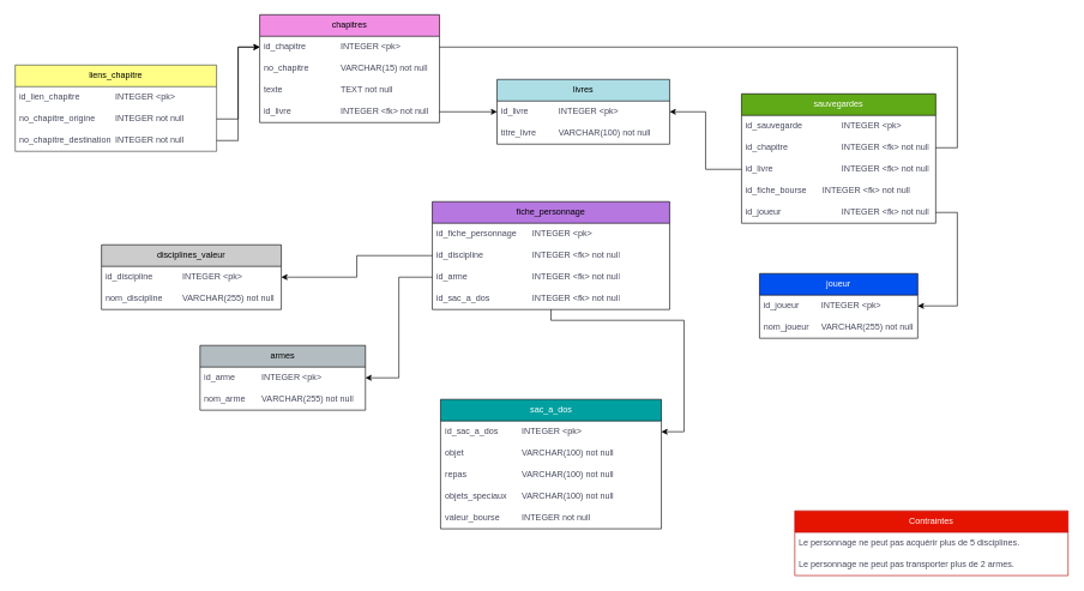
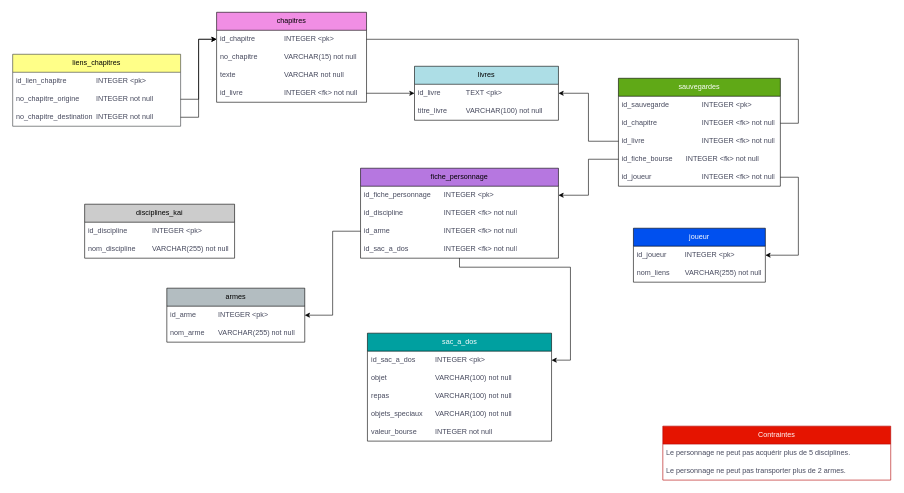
- <mxCell id="10" value="liens_chapitre" style="swimlane;fontStyle=0;childLayout=stackLayout;horizontal=1;startSize=30;horizontalStack=0;resizeParent=1;resizeParentMax=0;resizeLast=0;collapsible=1;marginBottom=0;whiteSpace=wrap;html=1;labelBackgroundColor=none;fillColor=#ffff88;strokeColor=#36393d;" parent="1" vertex="1"><mxGeometry x="20" y="90" width="280" height="120" as="geometry" /></mxCell>
+ <mxCell id="10" value="liens_chapitres" style="swimlane;fontStyle=0;childLayout=stackLayout;horizontal=1;startSize=30;horizontalStack=0;resizeParent=1;resizeParentMax=0;resizeLast=0;collapsible=1;marginBottom=0;whiteSpace=wrap;html=1;labelBackgroundColor=none;fillColor=#ffff88;strokeColor=#36393d;" parent="1" vertex="1"><mxGeometry x="20" y="90" width="280" height="120" as="geometry" /></mxCell>
- <mxCell id="5" value="texte&lt;span style=&quot;white-space: pre;&quot;&gt;&#09;&lt;/span&gt;&lt;span style=&quot;white-space: pre;&quot;&gt;&#09;&lt;/span&gt;&lt;span style=&quot;white-space: pre;&quot;&gt;&#09;&lt;/span&gt;TEXT not null" style="text;strokeColor=none;fillColor=none;align=left;verticalAlign=middle;spacingLeft=4;spacingRight=4;overflow=hidden;points=[[0,0.5],[1,0.5]];portConstraint=eastwest;rotatable=0;whiteSpace=wrap;html=1;labelBackgroundColor=none;fontColor=#46495D;" parent="2" vertex="1"><mxGeometry y="90" width="250" height="30" as="geometry" /></mxCell>
+ <mxCell id="5" value="texte&lt;span style=&quot;white-space: pre;&quot;&gt;&#09;&lt;/span&gt;&lt;span style=&quot;white-space: pre;&quot;&gt;&#09;&lt;/span&gt;&lt;span style=&quot;white-space: pre;&quot;&gt;&#09;&lt;/span&gt;VARCHAR not null" style="text;strokeColor=none;fillColor=none;align=left;verticalAlign=middle;spacingLeft=4;spacingRight=4;overflow=hidden;points=[[0,0.5],[1,0.5]];portConstraint=eastwest;rotatable=0;whiteSpace=wrap;html=1;labelBackgroundColor=none;fontColor=#46495D;" parent="2" vertex="1"><mxGeometry y="90" width="250" height="30" as="geometry" /></mxCell>
- <mxCell id="8" value="id_livre&lt;span style=&quot;white-space: pre;&quot;&gt;&#09;&lt;/span&gt;&lt;span style=&quot;white-space: pre;&quot;&gt;&#09;&lt;/span&gt;INTEGER &amp;lt;pk&amp;gt;" style="text;strokeColor=none;fillColor=none;align=left;verticalAlign=middle;spacingLeft=4;spacingRight=4;overflow=hidden;points=[[0,0.5],[1,0.5]];portConstraint=eastwest;rotatable=0;whiteSpace=wrap;html=1;labelBackgroundColor=none;fontColor=#46495D;" parent="7" vertex="1"><mxGeometry y="30" width="240" height="30" as="geometry" /></mxCell>
+ <mxCell id="8" value="id_livre&lt;span style=&quot;white-space: pre;&quot;&gt;&#09;&lt;/span&gt;&lt;span style=&quot;white-space: pre;&quot;&gt;&#09;&lt;/span&gt;TEXT &amp;lt;pk&amp;gt;" style="text;strokeColor=none;fillColor=none;align=left;verticalAlign=middle;spacingLeft=4;spacingRight=4;overflow=hidden;points=[[0,0.5],[1,0.5]];portConstraint=eastwest;rotatable=0;whiteSpace=wrap;html=1;labelBackgroundColor=none;fontColor=#46495D;" parent="7" vertex="1"><mxGeometry y="30" width="240" height="30" as="geometry" /></mxCell>
+ <mxCell id="46" style="edgeStyle=orthogonalEdgeStyle;rounded=0;orthogonalLoop=1;jettySize=auto;html=1;strokeColor=#000000;fontColor=#46495D;fillColor=#B2C9AB;" parent="1" source="18" target="21" edge="1"><mxGeometry relative="1" as="geometry" /></mxCell>
- <mxCell id="28" value="disciplines_valeur" style="swimlane;fontStyle=0;childLayout=stackLayout;horizontal=1;startSize=30;horizontalStack=0;resizeParent=1;resizeParentMax=0;resizeLast=0;collapsible=1;marginBottom=0;whiteSpace=wrap;html=1;labelBackgroundColor=none;strokeColor=#000000;fillColor=#CCCCCC;" parent="1" vertex="1"><mxGeometry x="140" y="340" width="250" height="90" as="geometry" /></mxCell>
+ <mxCell id="28" value="disciplines_kai" style="swimlane;fontStyle=0;childLayout=stackLayout;horizontal=1;startSize=30;horizontalStack=0;resizeParent=1;resizeParentMax=0;resizeLast=0;collapsible=1;marginBottom=0;whiteSpace=wrap;html=1;labelBackgroundColor=none;strokeColor=#000000;fillColor=#CCCCCC;" parent="1" vertex="1"><mxGeometry x="140" y="340" width="250" height="90" as="geometry" /></mxCell>
- <mxCell id="48" style="edgeStyle=orthogonalEdgeStyle;rounded=0;orthogonalLoop=1;jettySize=auto;html=1;strokeColor=#000000;fontColor=#46495D;fillColor=#B2C9AB;" parent="1" source="22" target="29" edge="1"><mxGeometry relative="1" as="geometry" /></mxCell>
- <mxCell id="27" value="nom_joueur&lt;span style=&quot;white-space: pre;&quot;&gt;&#09;&lt;/span&gt;VARCHAR(255) not null" style="text;strokeColor=none;fillColor=none;align=left;verticalAlign=middle;spacingLeft=4;spacingRight=4;overflow=hidden;points=[[0,0.5],[1,0.5]];portConstraint=eastwest;rotatable=0;whiteSpace=wrap;html=1;labelBackgroundColor=none;fontColor=#46495D;" parent="25" vertex="1"><mxGeometry y="60" width="220" height="30" as="geometry" /></mxCell>
+ <mxCell id="27" value="nom_liens&lt;span style=&quot;white-space: pre;&quot;&gt;&#09;&lt;/span&gt;VARCHAR(255) not null" style="text;strokeColor=none;fillColor=none;align=left;verticalAlign=middle;spacingLeft=4;spacingRight=4;overflow=hidden;points=[[0,0.5],[1,0.5]];portConstraint=eastwest;rotatable=0;whiteSpace=wrap;html=1;labelBackgroundColor=none;fontColor=#46495D;" parent="25" vertex="1"><mxGeometry y="60" width="220" height="30" as="geometry" /></mxCell>
